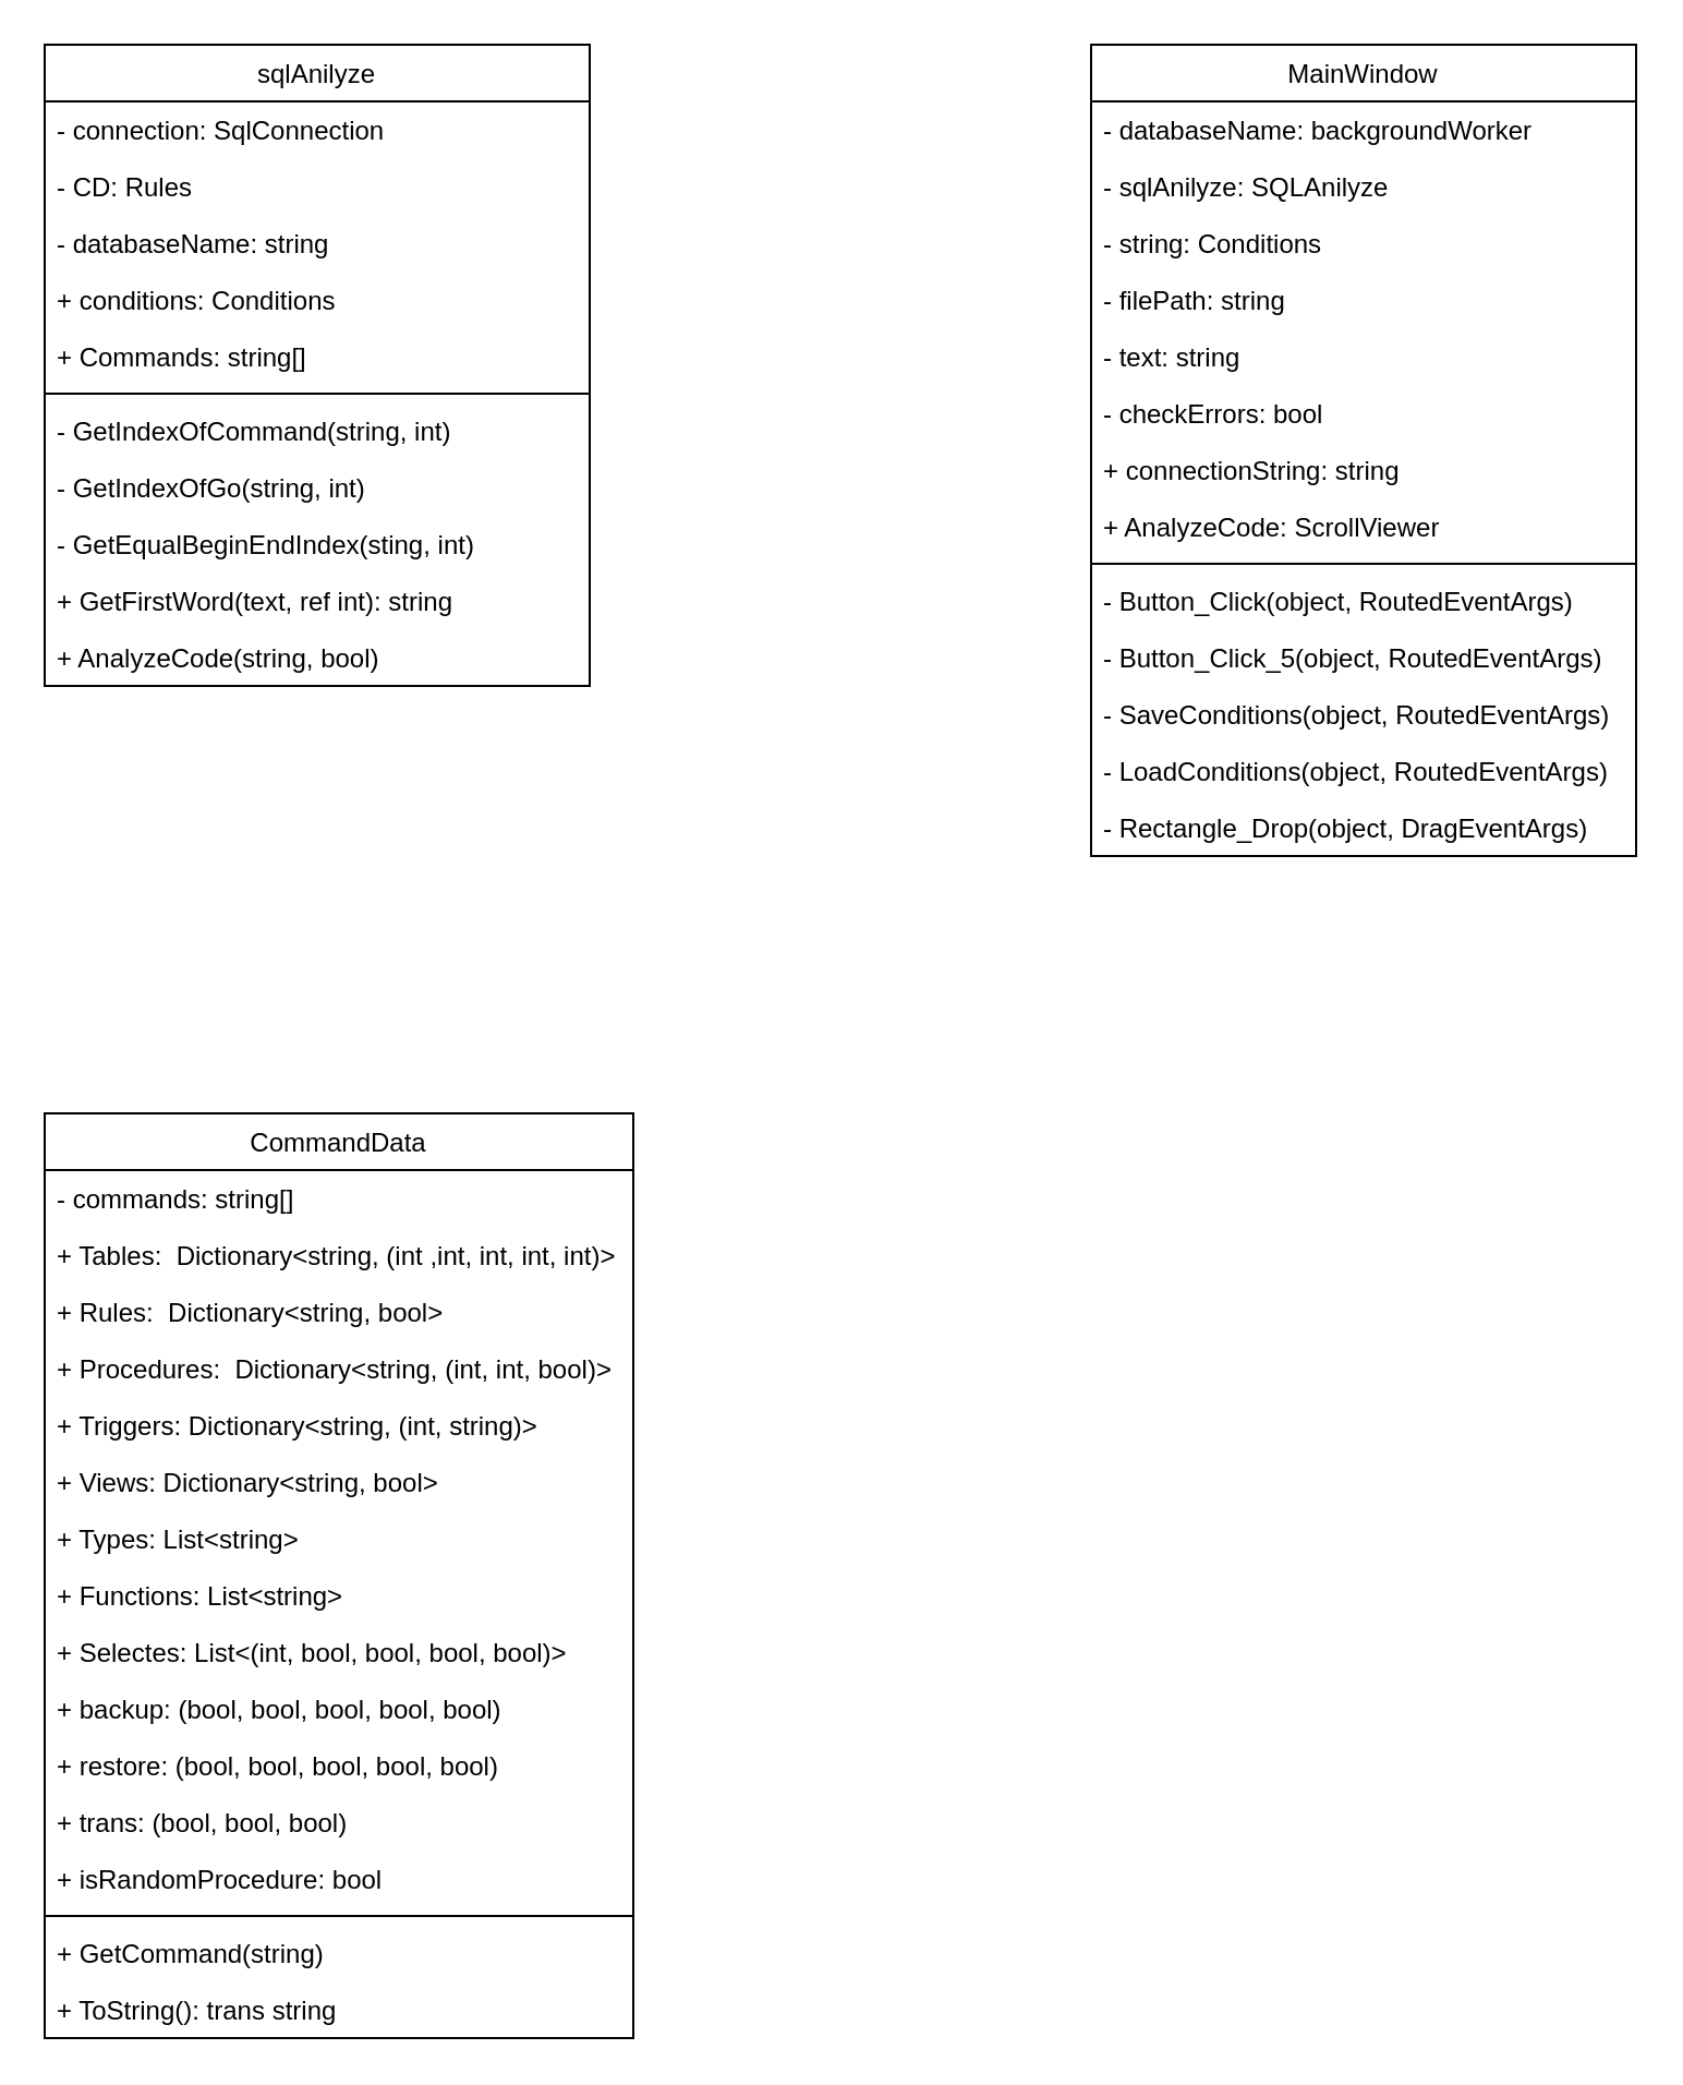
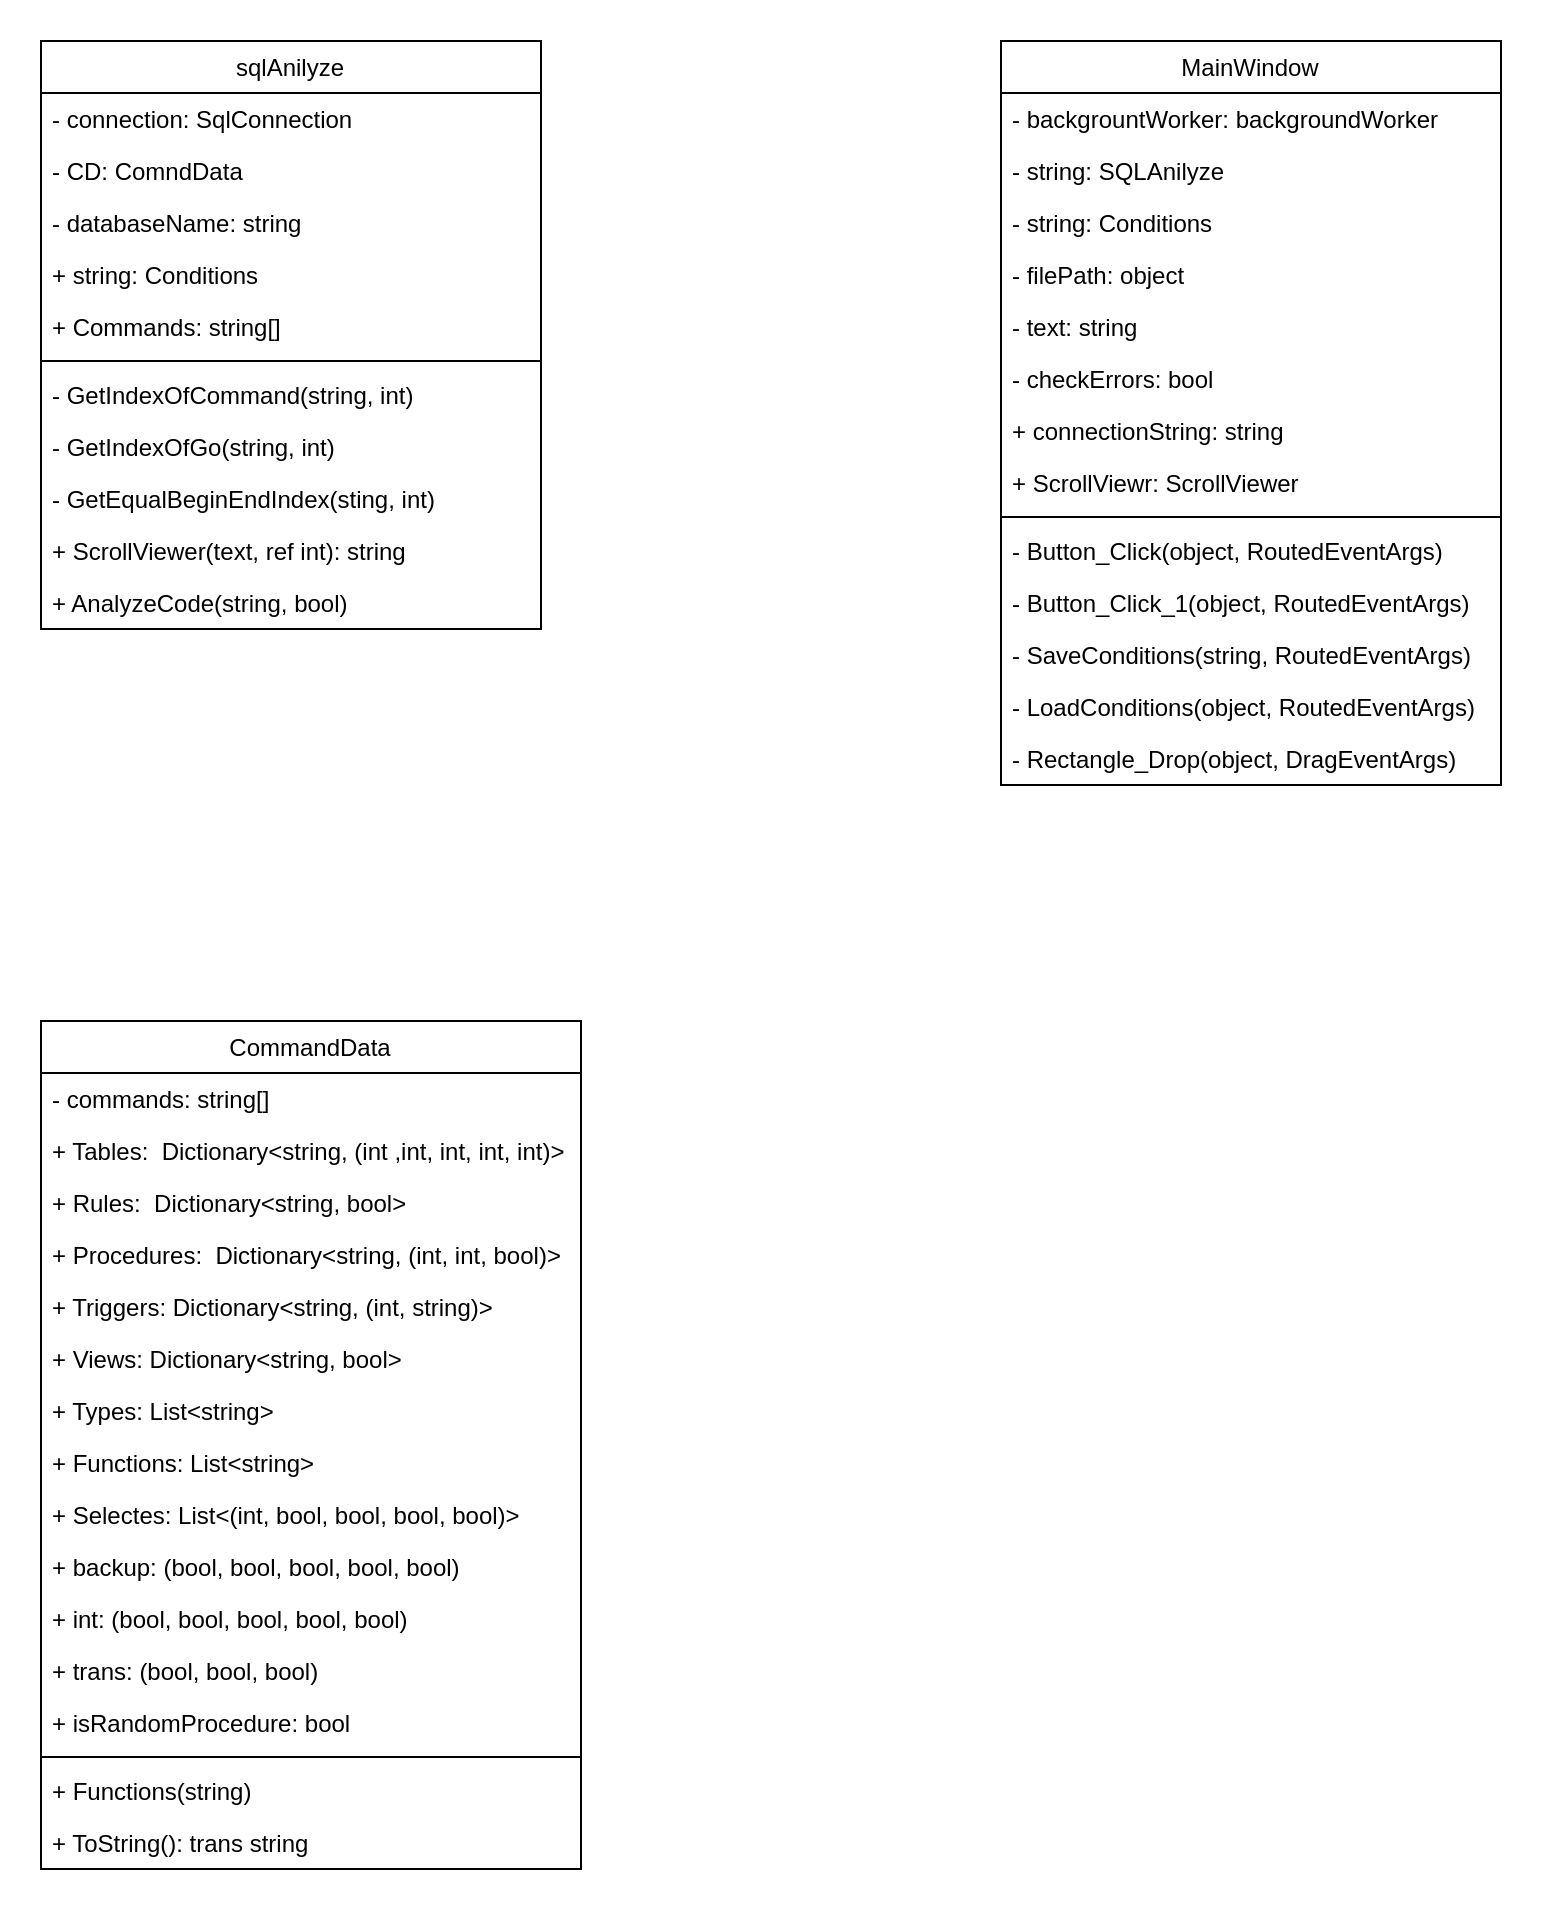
- <mxCell id="3" value="- databaseName: backgroundWorker" style="text;strokeColor=none;fillColor=none;align=left;verticalAlign=top;spacingLeft=4;spacingRight=4;overflow=hidden;rotatable=0;points=[[0,0.5],[1,0.5]];portConstraint=eastwest;" vertex="1" parent="2"><mxGeometry y="26" width="250" height="26" as="geometry" /></mxCell>
+ <mxCell id="3" value="- backgrountWorker: backgroundWorker" style="text;strokeColor=none;fillColor=none;align=left;verticalAlign=top;spacingLeft=4;spacingRight=4;overflow=hidden;rotatable=0;points=[[0,0.5],[1,0.5]];portConstraint=eastwest;" vertex="1" parent="2"><mxGeometry y="26" width="250" height="26" as="geometry" /></mxCell>
- <mxCell id="19" value="- CD: Rules" style="text;strokeColor=none;fillColor=none;align=left;verticalAlign=top;spacingLeft=4;spacingRight=4;overflow=hidden;rotatable=0;points=[[0,0.5],[1,0.5]];portConstraint=eastwest;" vertex="1" parent="17"><mxGeometry y="52" width="250" height="26" as="geometry" /></mxCell>
+ <mxCell id="19" value="- CD: ComndData" style="text;strokeColor=none;fillColor=none;align=left;verticalAlign=top;spacingLeft=4;spacingRight=4;overflow=hidden;rotatable=0;points=[[0,0.5],[1,0.5]];portConstraint=eastwest;" vertex="1" parent="17"><mxGeometry y="52" width="250" height="26" as="geometry" /></mxCell>
- <mxCell id="4" value="- sqlAnilyze: SQLAnilyze" style="text;strokeColor=none;fillColor=none;align=left;verticalAlign=top;spacingLeft=4;spacingRight=4;overflow=hidden;rotatable=0;points=[[0,0.5],[1,0.5]];portConstraint=eastwest;" vertex="1" parent="2"><mxGeometry y="52" width="250" height="26" as="geometry" /></mxCell>
+ <mxCell id="4" value="- string: SQLAnilyze" style="text;strokeColor=none;fillColor=none;align=left;verticalAlign=top;spacingLeft=4;spacingRight=4;overflow=hidden;rotatable=0;points=[[0,0.5],[1,0.5]];portConstraint=eastwest;" vertex="1" parent="2"><mxGeometry y="52" width="250" height="26" as="geometry" /></mxCell>
- <mxCell id="21" value="+ conditions: Conditions" style="text;strokeColor=none;fillColor=none;align=left;verticalAlign=top;spacingLeft=4;spacingRight=4;overflow=hidden;rotatable=0;points=[[0,0.5],[1,0.5]];portConstraint=eastwest;" vertex="1" parent="17"><mxGeometry y="104" width="250" height="26" as="geometry" /></mxCell>
+ <mxCell id="21" value="+ string: Conditions" style="text;strokeColor=none;fillColor=none;align=left;verticalAlign=top;spacingLeft=4;spacingRight=4;overflow=hidden;rotatable=0;points=[[0,0.5],[1,0.5]];portConstraint=eastwest;" vertex="1" parent="17"><mxGeometry y="104" width="250" height="26" as="geometry" /></mxCell>
- <mxCell id="6" value="- filePath: string" style="text;strokeColor=none;fillColor=none;align=left;verticalAlign=top;spacingLeft=4;spacingRight=4;overflow=hidden;rotatable=0;points=[[0,0.5],[1,0.5]];portConstraint=eastwest;" vertex="1" parent="2"><mxGeometry y="104" width="250" height="26" as="geometry" /></mxCell>
+ <mxCell id="6" value="- filePath: object" style="text;strokeColor=none;fillColor=none;align=left;verticalAlign=top;spacingLeft=4;spacingRight=4;overflow=hidden;rotatable=0;points=[[0,0.5],[1,0.5]];portConstraint=eastwest;" vertex="1" parent="2"><mxGeometry y="104" width="250" height="26" as="geometry" /></mxCell>
- <mxCell id="10" value="+ AnalyzeCode: ScrollViewer" style="text;strokeColor=none;fillColor=none;align=left;verticalAlign=top;spacingLeft=4;spacingRight=4;overflow=hidden;rotatable=0;points=[[0,0.5],[1,0.5]];portConstraint=eastwest;" vertex="1" parent="2"><mxGeometry y="208" width="250" height="26" as="geometry" /></mxCell>
+ <mxCell id="10" value="+ ScrollViewr: ScrollViewer" style="text;strokeColor=none;fillColor=none;align=left;verticalAlign=top;spacingLeft=4;spacingRight=4;overflow=hidden;rotatable=0;points=[[0,0.5],[1,0.5]];portConstraint=eastwest;" vertex="1" parent="2"><mxGeometry y="208" width="250" height="26" as="geometry" /></mxCell>
- <mxCell id="27" value="+ GetFirstWord(text, ref int): string" style="text;strokeColor=none;fillColor=none;align=left;verticalAlign=top;spacingLeft=4;spacingRight=4;overflow=hidden;rotatable=0;points=[[0,0.5],[1,0.5]];portConstraint=eastwest;" vertex="1" parent="17"><mxGeometry y="242" width="250" height="26" as="geometry" /></mxCell>
+ <mxCell id="27" value="+ ScrollViewer(text, ref int): string" style="text;strokeColor=none;fillColor=none;align=left;verticalAlign=top;spacingLeft=4;spacingRight=4;overflow=hidden;rotatable=0;points=[[0,0.5],[1,0.5]];portConstraint=eastwest;" vertex="1" parent="17"><mxGeometry y="242" width="250" height="26" as="geometry" /></mxCell>
- <mxCell id="13" value="- Button_Click_5(object, RoutedEventArgs)" style="text;strokeColor=none;fillColor=none;align=left;verticalAlign=top;spacingLeft=4;spacingRight=4;overflow=hidden;rotatable=0;points=[[0,0.5],[1,0.5]];portConstraint=eastwest;" vertex="1" parent="2"><mxGeometry y="268" width="250" height="26" as="geometry" /></mxCell>
+ <mxCell id="13" value="- Button_Click_1(object, RoutedEventArgs)" style="text;strokeColor=none;fillColor=none;align=left;verticalAlign=top;spacingLeft=4;spacingRight=4;overflow=hidden;rotatable=0;points=[[0,0.5],[1,0.5]];portConstraint=eastwest;" vertex="1" parent="2"><mxGeometry y="268" width="250" height="26" as="geometry" /></mxCell>
- <mxCell id="14" value="- SaveConditions(object, RoutedEventArgs)" style="text;strokeColor=none;fillColor=none;align=left;verticalAlign=top;spacingLeft=4;spacingRight=4;overflow=hidden;rotatable=0;points=[[0,0.5],[1,0.5]];portConstraint=eastwest;" vertex="1" parent="2"><mxGeometry y="294" width="250" height="26" as="geometry" /></mxCell>
+ <mxCell id="14" value="- SaveConditions(string, RoutedEventArgs)" style="text;strokeColor=none;fillColor=none;align=left;verticalAlign=top;spacingLeft=4;spacingRight=4;overflow=hidden;rotatable=0;points=[[0,0.5],[1,0.5]];portConstraint=eastwest;" vertex="1" parent="2"><mxGeometry y="294" width="250" height="26" as="geometry" /></mxCell>
- <mxCell id="40" value="+ restore: (bool, bool, bool, bool, bool)" style="text;strokeColor=none;fillColor=none;align=left;verticalAlign=top;spacingLeft=4;spacingRight=4;overflow=hidden;rotatable=0;points=[[0,0.5],[1,0.5]];portConstraint=eastwest;" vertex="1" parent="29"><mxGeometry y="286" width="270" height="26" as="geometry" /></mxCell>
+ <mxCell id="40" value="+ int: (bool, bool, bool, bool, bool)" style="text;strokeColor=none;fillColor=none;align=left;verticalAlign=top;spacingLeft=4;spacingRight=4;overflow=hidden;rotatable=0;points=[[0,0.5],[1,0.5]];portConstraint=eastwest;" vertex="1" parent="29"><mxGeometry y="286" width="270" height="26" as="geometry" /></mxCell>
- <mxCell id="44" value="+ GetCommand(string)" style="text;strokeColor=none;fillColor=none;align=left;verticalAlign=top;spacingLeft=4;spacingRight=4;overflow=hidden;rotatable=0;points=[[0,0.5],[1,0.5]];portConstraint=eastwest;" vertex="1" parent="29"><mxGeometry y="372" width="270" height="26" as="geometry" /></mxCell>
+ <mxCell id="44" value="+ Functions(string)" style="text;strokeColor=none;fillColor=none;align=left;verticalAlign=top;spacingLeft=4;spacingRight=4;overflow=hidden;rotatable=0;points=[[0,0.5],[1,0.5]];portConstraint=eastwest;" vertex="1" parent="29"><mxGeometry y="372" width="270" height="26" as="geometry" /></mxCell>
